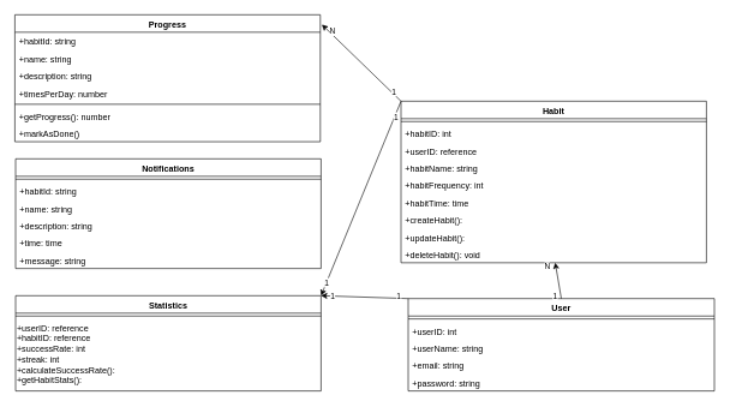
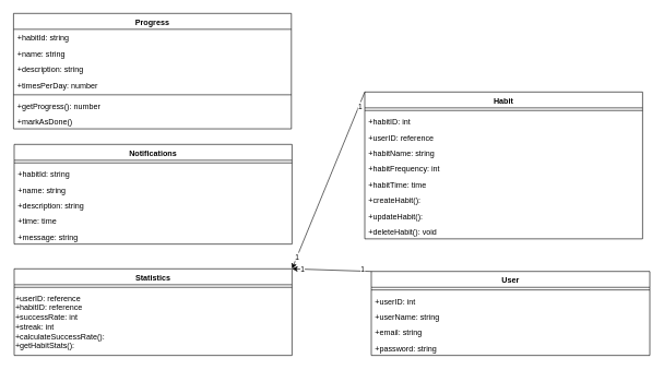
- <mxCell id="36" value="" style="endArrow=classic;html=1;rounded=0;entryX=1.005;entryY=0.077;entryDx=0;entryDy=0;entryPerimeter=0;exitX=0;exitY=0;exitDx=0;exitDy=0;" edge="1" parent="1" source="2" target="18"><mxGeometry width="50" height="50" relative="1" as="geometry"><mxPoint x="219" y="320" as="sourcePoint" /><mxPoint x="269" y="270" as="targetPoint" /></mxGeometry></mxCell>
- <mxCell id="37" value="1" style="edgeLabel;html=1;align=center;verticalAlign=middle;resizable=0;points=[];" vertex="1" connectable="0" parent="36"><mxGeometry x="-0.783" y="-2" relative="1" as="geometry"><mxPoint as="offset" /></mxGeometry></mxCell>
- <mxCell id="38" value="N" style="edgeLabel;html=1;align=center;verticalAlign=middle;resizable=0;points=[];" vertex="1" connectable="0" parent="36"><mxGeometry x="0.796" y="-3" relative="1" as="geometry"><mxPoint x="1" as="offset" /></mxGeometry></mxCell>
- <mxCell id="39" value="" style="endArrow=classic;html=1;rounded=0;exitX=0.5;exitY=0;exitDx=0;exitDy=0;" edge="1" parent="1" source="12" target="11"><mxGeometry width="50" height="50" relative="1" as="geometry"><mxPoint x="449" y="490" as="sourcePoint" /><mxPoint x="768" y="370" as="targetPoint" /></mxGeometry></mxCell>
- <mxCell id="40" value="1" style="edgeLabel;html=1;align=center;verticalAlign=middle;resizable=0;points=[];" vertex="1" connectable="0" parent="39"><mxGeometry x="-0.476" relative="1" as="geometry"><mxPoint x="-7" y="9" as="offset" /></mxGeometry></mxCell>
- <mxCell id="41" value="N" style="edgeLabel;html=1;align=center;verticalAlign=middle;resizable=0;points=[];" vertex="1" connectable="0" parent="39"><mxGeometry x="0.388" y="3" relative="1" as="geometry"><mxPoint x="-11" y="-10" as="offset" /></mxGeometry></mxCell>
